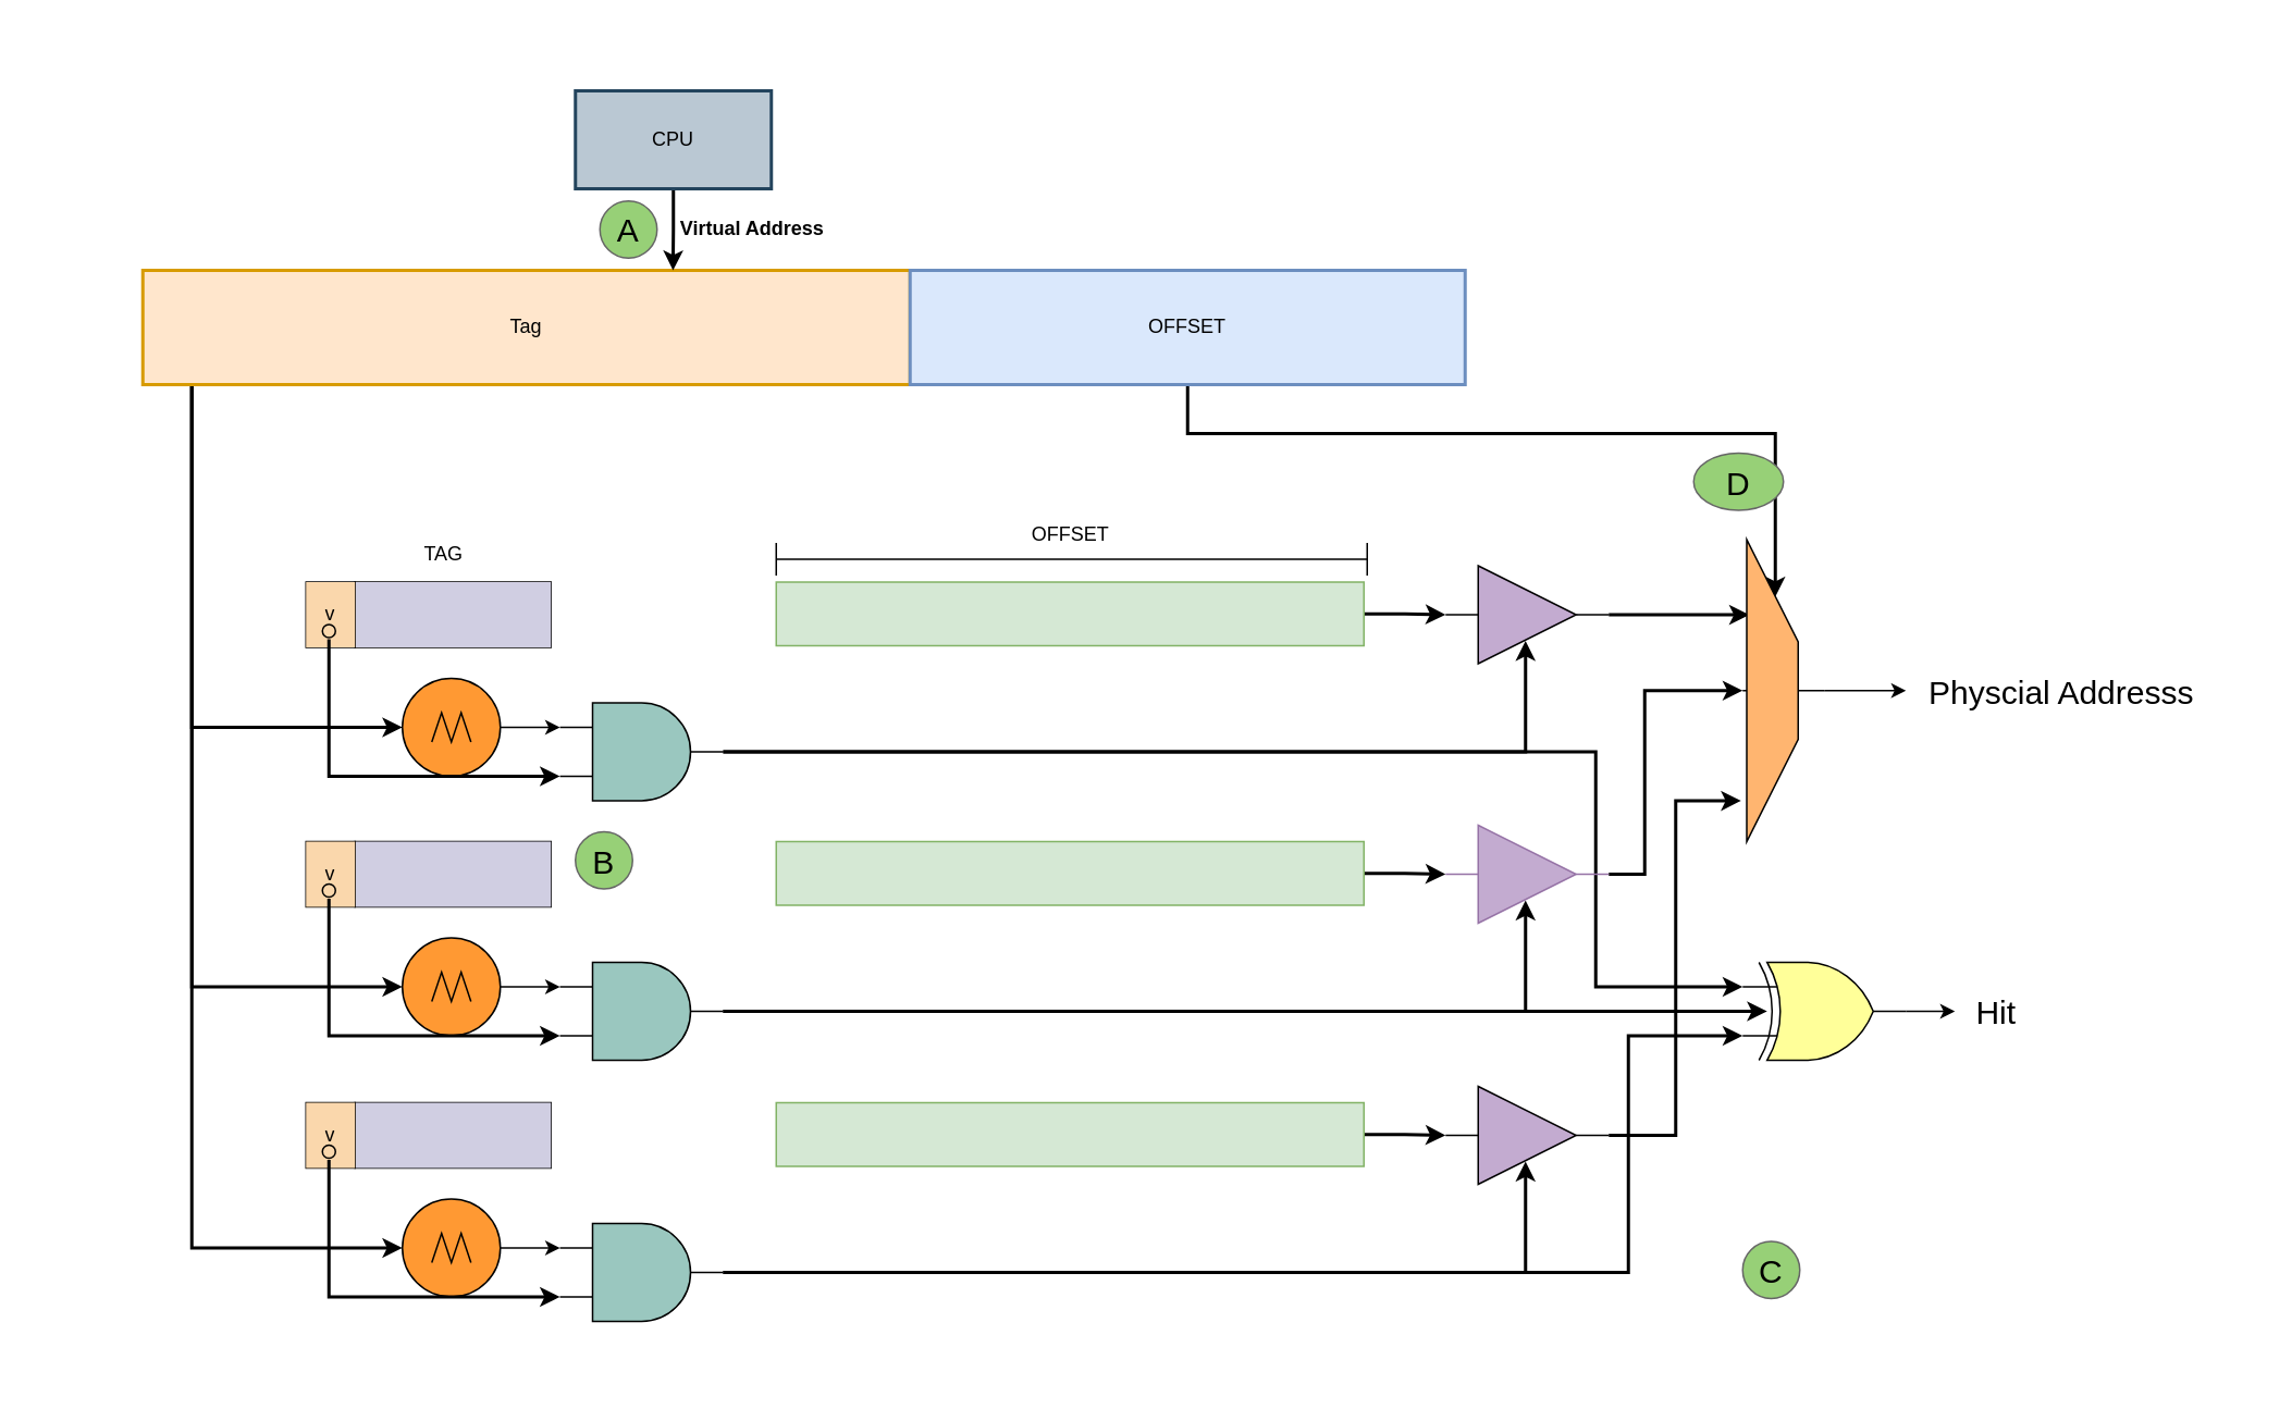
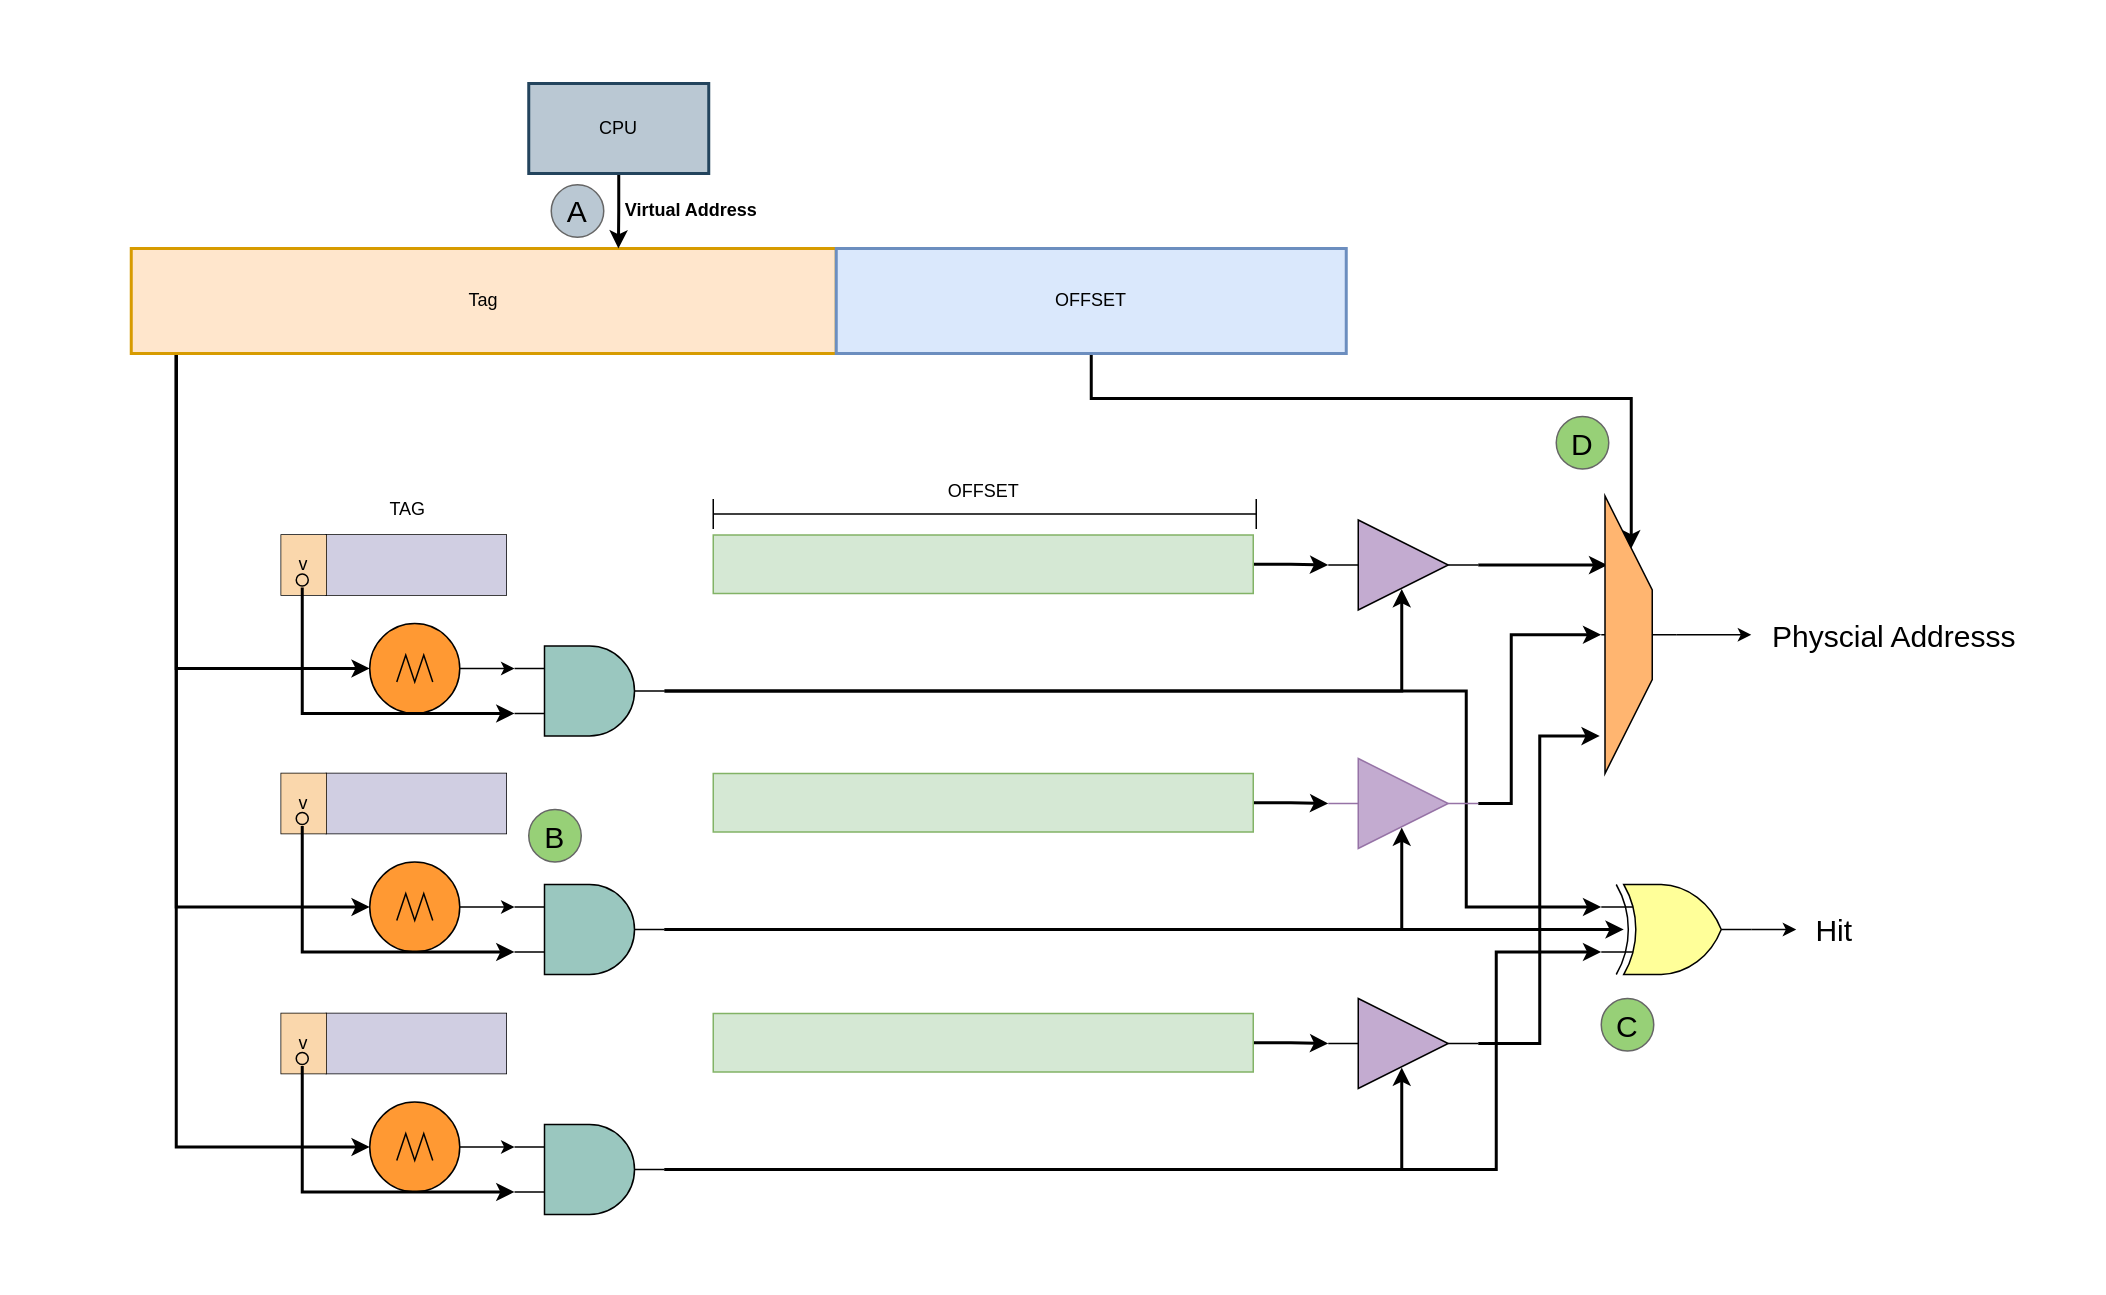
- <mxCell id="18" value="A" style="ellipse;whiteSpace=wrap;html=1;aspect=fixed;strokeColor=#666666;strokeWidth=1;fontSize=20;fillColor=#97D077;fillStyle=auto;" parent="1" vertex="1"><mxGeometry x="367" y="122.5" width="35" height="35" as="geometry" /></mxCell>
+ <mxCell id="18" value="A" style="ellipse;whiteSpace=wrap;html=1;aspect=fixed;strokeColor=#666666;strokeWidth=1;fontSize=20;fillColor=#bac8d3;fillStyle=auto;" parent="1" vertex="1"><mxGeometry x="367" y="122.5" width="35" height="35" as="geometry" /></mxCell>
- <mxCell id="73" value="D" style="ellipse;whiteSpace=wrap;html=1;aspect=fixed;strokeColor=#666666;strokeWidth=1;fontSize=20;fillColor=#97D077;fillStyle=auto;" parent="1" vertex="1"><mxGeometry x="1037" y="277" width="55" height="35" as="geometry" /></mxCell>
+ <mxCell id="73" value="D" style="ellipse;whiteSpace=wrap;html=1;aspect=fixed;strokeColor=#666666;strokeWidth=1;fontSize=20;fillColor=#97D077;fillStyle=auto;" parent="1" vertex="1"><mxGeometry x="1037" y="277" width="35" height="35" as="geometry" /></mxCell>
- <mxCell id="71" value="B" style="ellipse;whiteSpace=wrap;html=1;aspect=fixed;strokeColor=#666666;strokeWidth=1;fontSize=20;fillColor=#97D077;fillStyle=auto;" parent="1" vertex="1"><mxGeometry x="352" y="509" width="35" height="35" as="geometry" /></mxCell>
+ <mxCell id="71" value="B" style="ellipse;whiteSpace=wrap;html=1;aspect=fixed;strokeColor=#666666;strokeWidth=1;fontSize=20;fillColor=#97D077;fillStyle=auto;" parent="1" vertex="1"><mxGeometry x="352" y="539" width="35" height="35" as="geometry" /></mxCell>
- <mxCell id="72" value="C" style="ellipse;whiteSpace=wrap;html=1;aspect=fixed;strokeColor=#666666;strokeWidth=1;fontSize=20;fillColor=#97D077;fillStyle=auto;" parent="1" vertex="1"><mxGeometry x="1067" y="760" width="35" height="35" as="geometry" /></mxCell>
+ <mxCell id="72" value="C" style="ellipse;whiteSpace=wrap;html=1;aspect=fixed;strokeColor=#666666;strokeWidth=1;fontSize=20;fillColor=#97D077;fillStyle=auto;" parent="1" vertex="1"><mxGeometry x="1067" y="665" width="35" height="35" as="geometry" /></mxCell>
